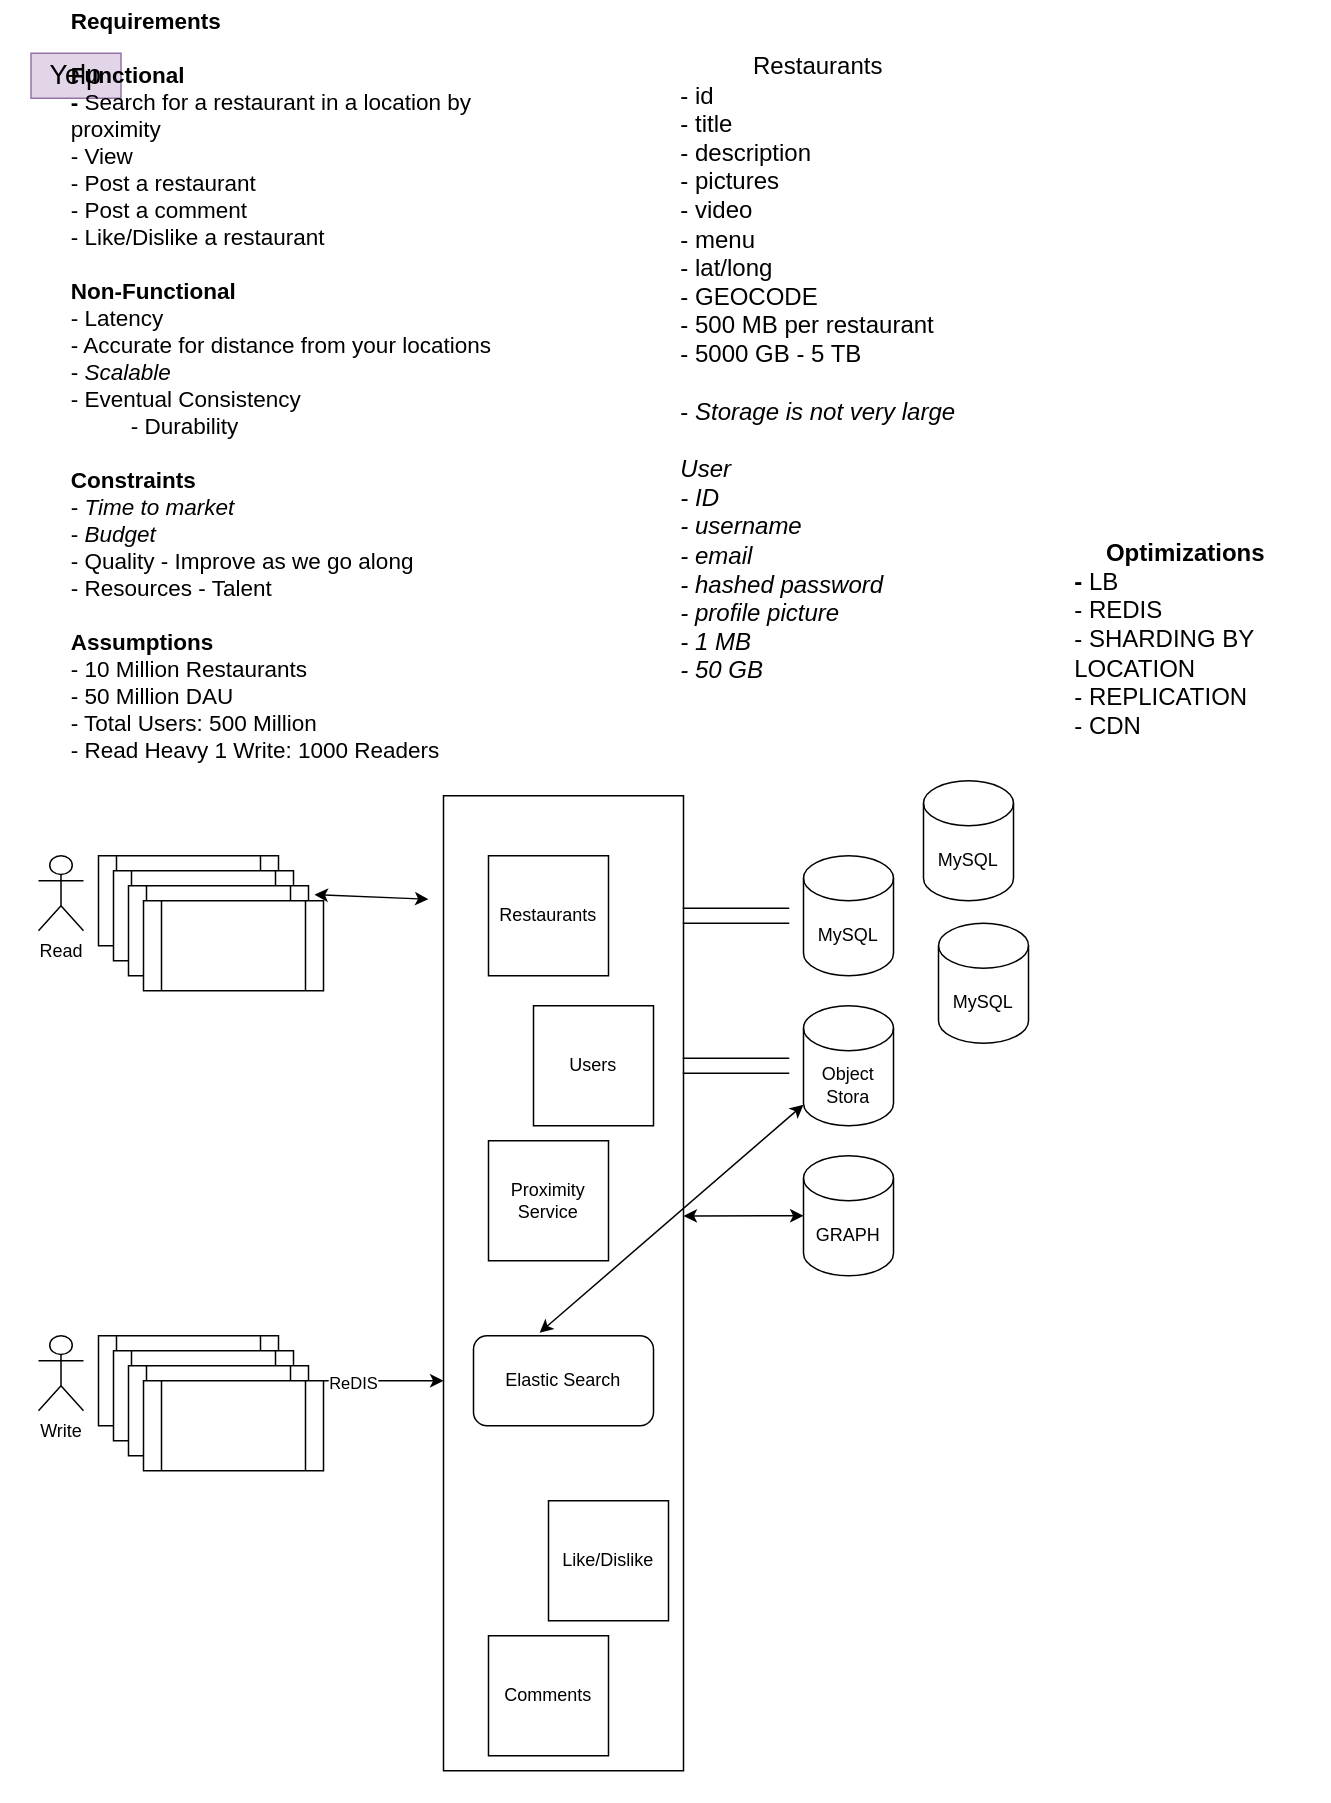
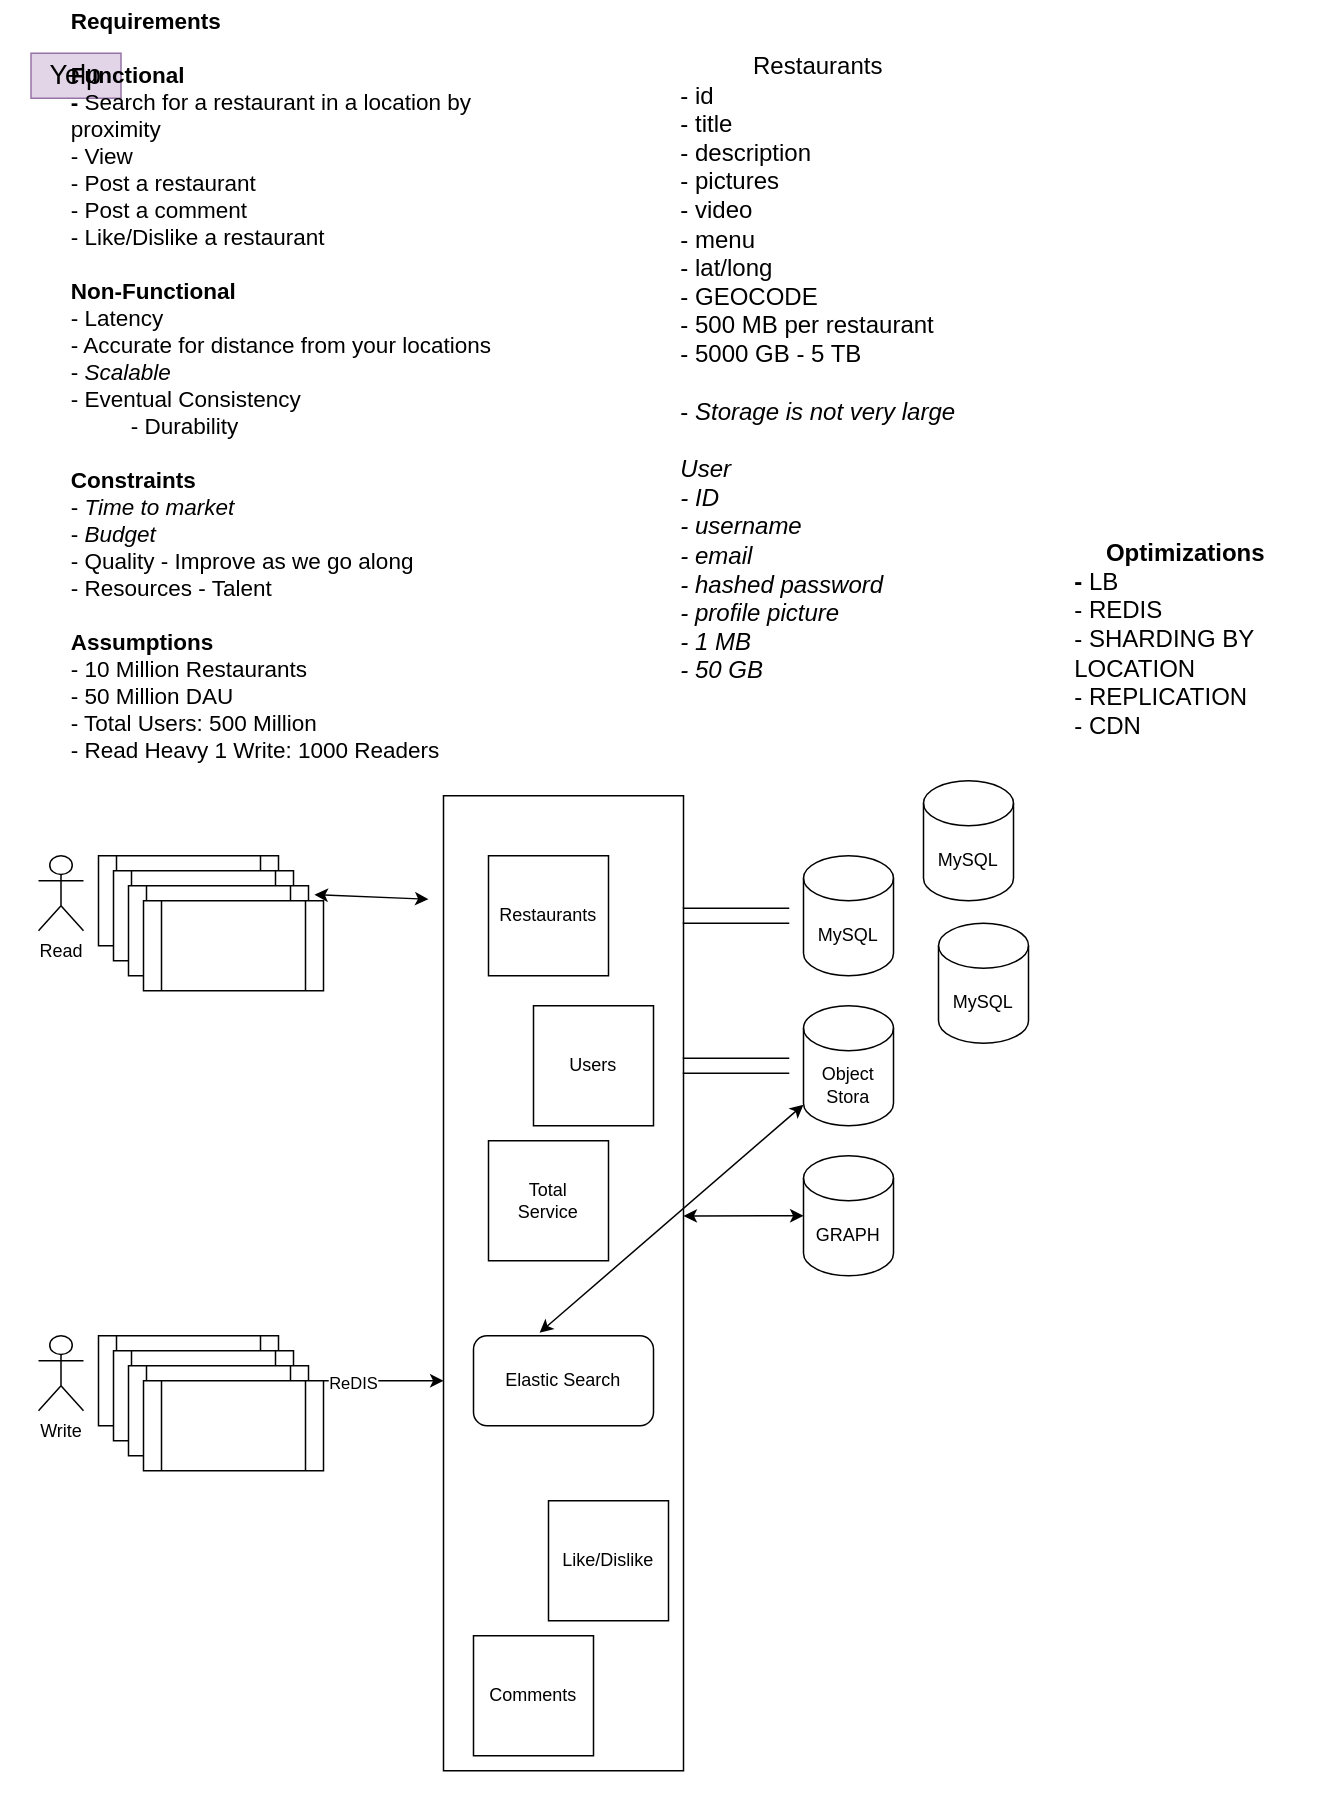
- <mxCell id="23" value="Proximity&lt;br&gt;Service" style="whiteSpace=wrap;html=1;aspect=fixed;" vertex="1" parent="1"><mxGeometry x="325" y="760" width="80" height="80" as="geometry" /></mxCell>
+ <mxCell id="23" value="Total&lt;br&gt;Service" style="whiteSpace=wrap;html=1;aspect=fixed;" vertex="1" parent="1"><mxGeometry x="325" y="760" width="80" height="80" as="geometry" /></mxCell>
- <mxCell id="27" value="Comments" style="whiteSpace=wrap;html=1;aspect=fixed;" vertex="1" parent="1"><mxGeometry x="325" y="1090" width="80" height="80" as="geometry" /></mxCell>
+ <mxCell id="27" value="Comments" style="whiteSpace=wrap;html=1;aspect=fixed;" vertex="1" parent="1"><mxGeometry x="315" y="1090" width="80" height="80" as="geometry" /></mxCell>
